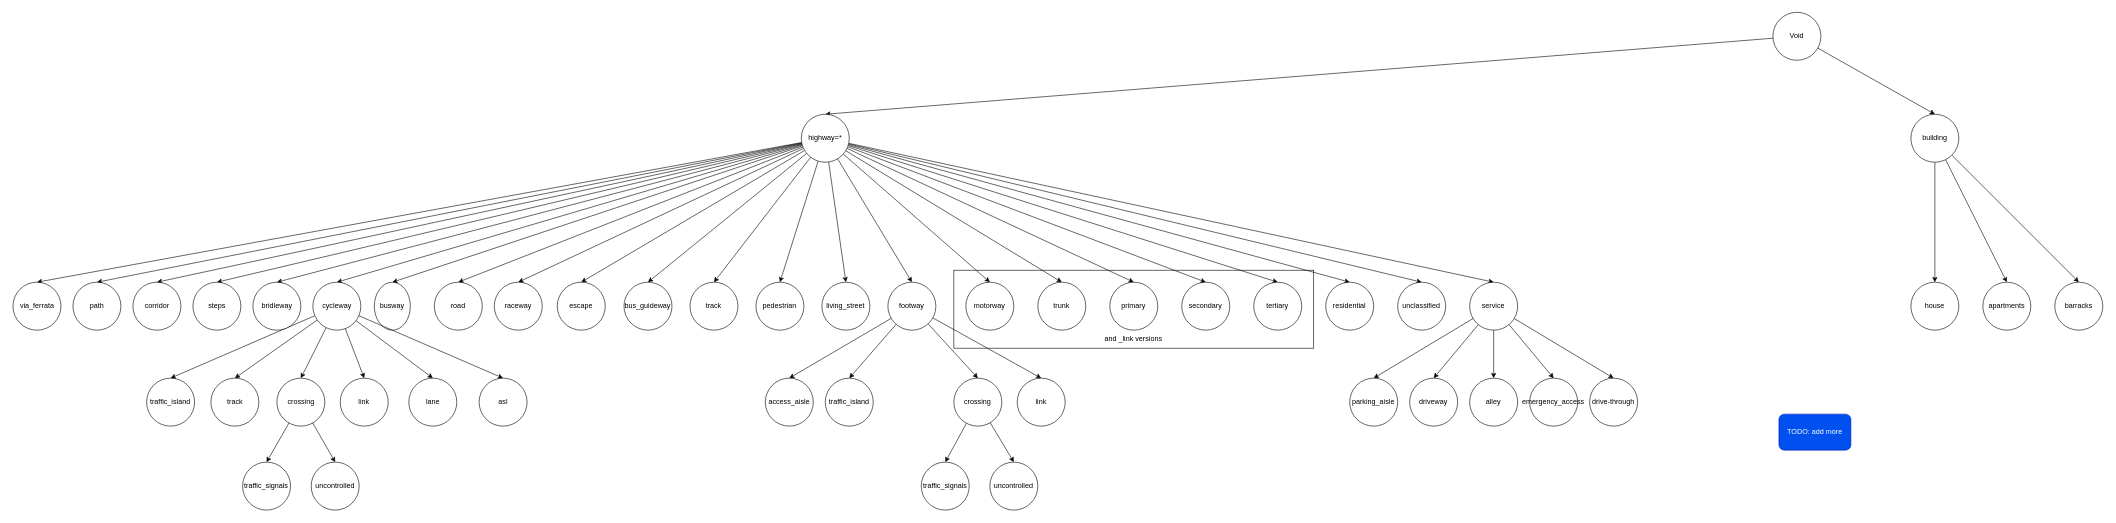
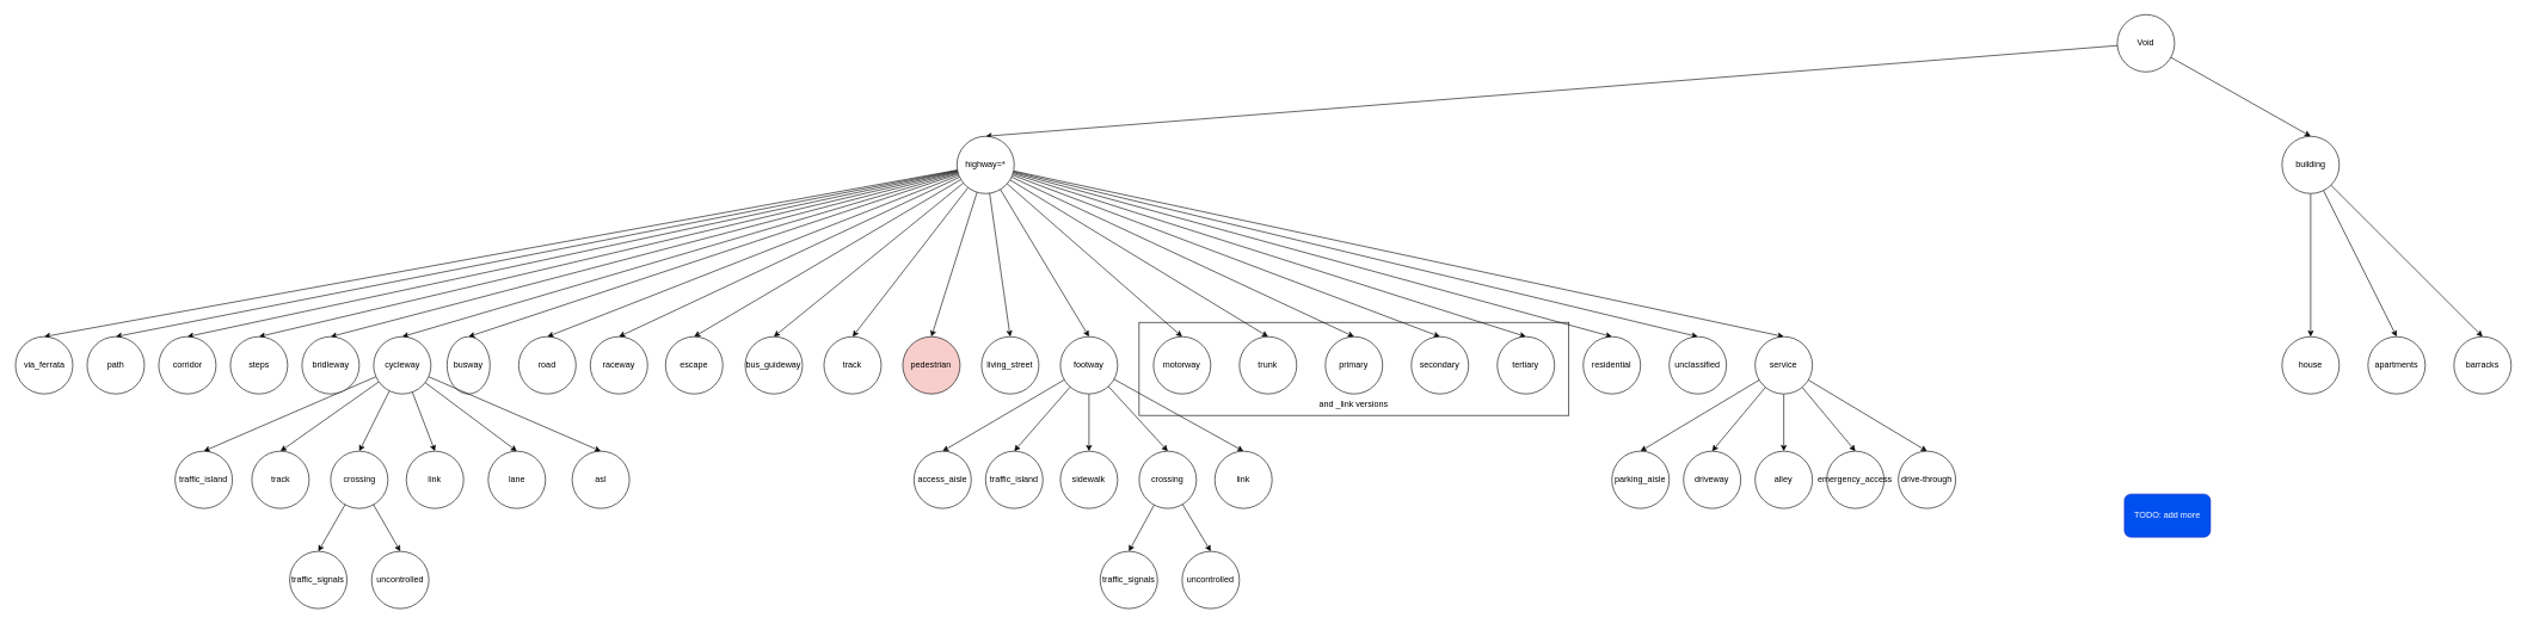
- <mxCell id="57" value="pedestrian" style="ellipse;whiteSpace=wrap;html=1;aspect=fixed;" parent="1" vertex="1"><mxGeometry x="1259.38" y="470" width="80" height="80" as="geometry" /></mxCell>
+ <mxCell id="57" value="pedestrian" style="ellipse;whiteSpace=wrap;html=1;aspect=fixed;fillColor=#f8cecc;" parent="1" vertex="1"><mxGeometry x="1259.38" y="470" width="80" height="80" as="geometry" /></mxCell>
+ <mxCell id="49" style="rounded=0;orthogonalLoop=1;jettySize=auto;html=1;entryX=0.5;entryY=0;entryDx=0;entryDy=0;" parent="1" source="54" target="56" edge="1"><mxGeometry relative="1" as="geometry" /></mxCell>
+ <mxCell id="56" value="sidewalk" style="ellipse;whiteSpace=wrap;html=1;aspect=fixed;" parent="1" vertex="1"><mxGeometry x="1479.38" y="630" width="80" height="80" as="geometry" /></mxCell>
